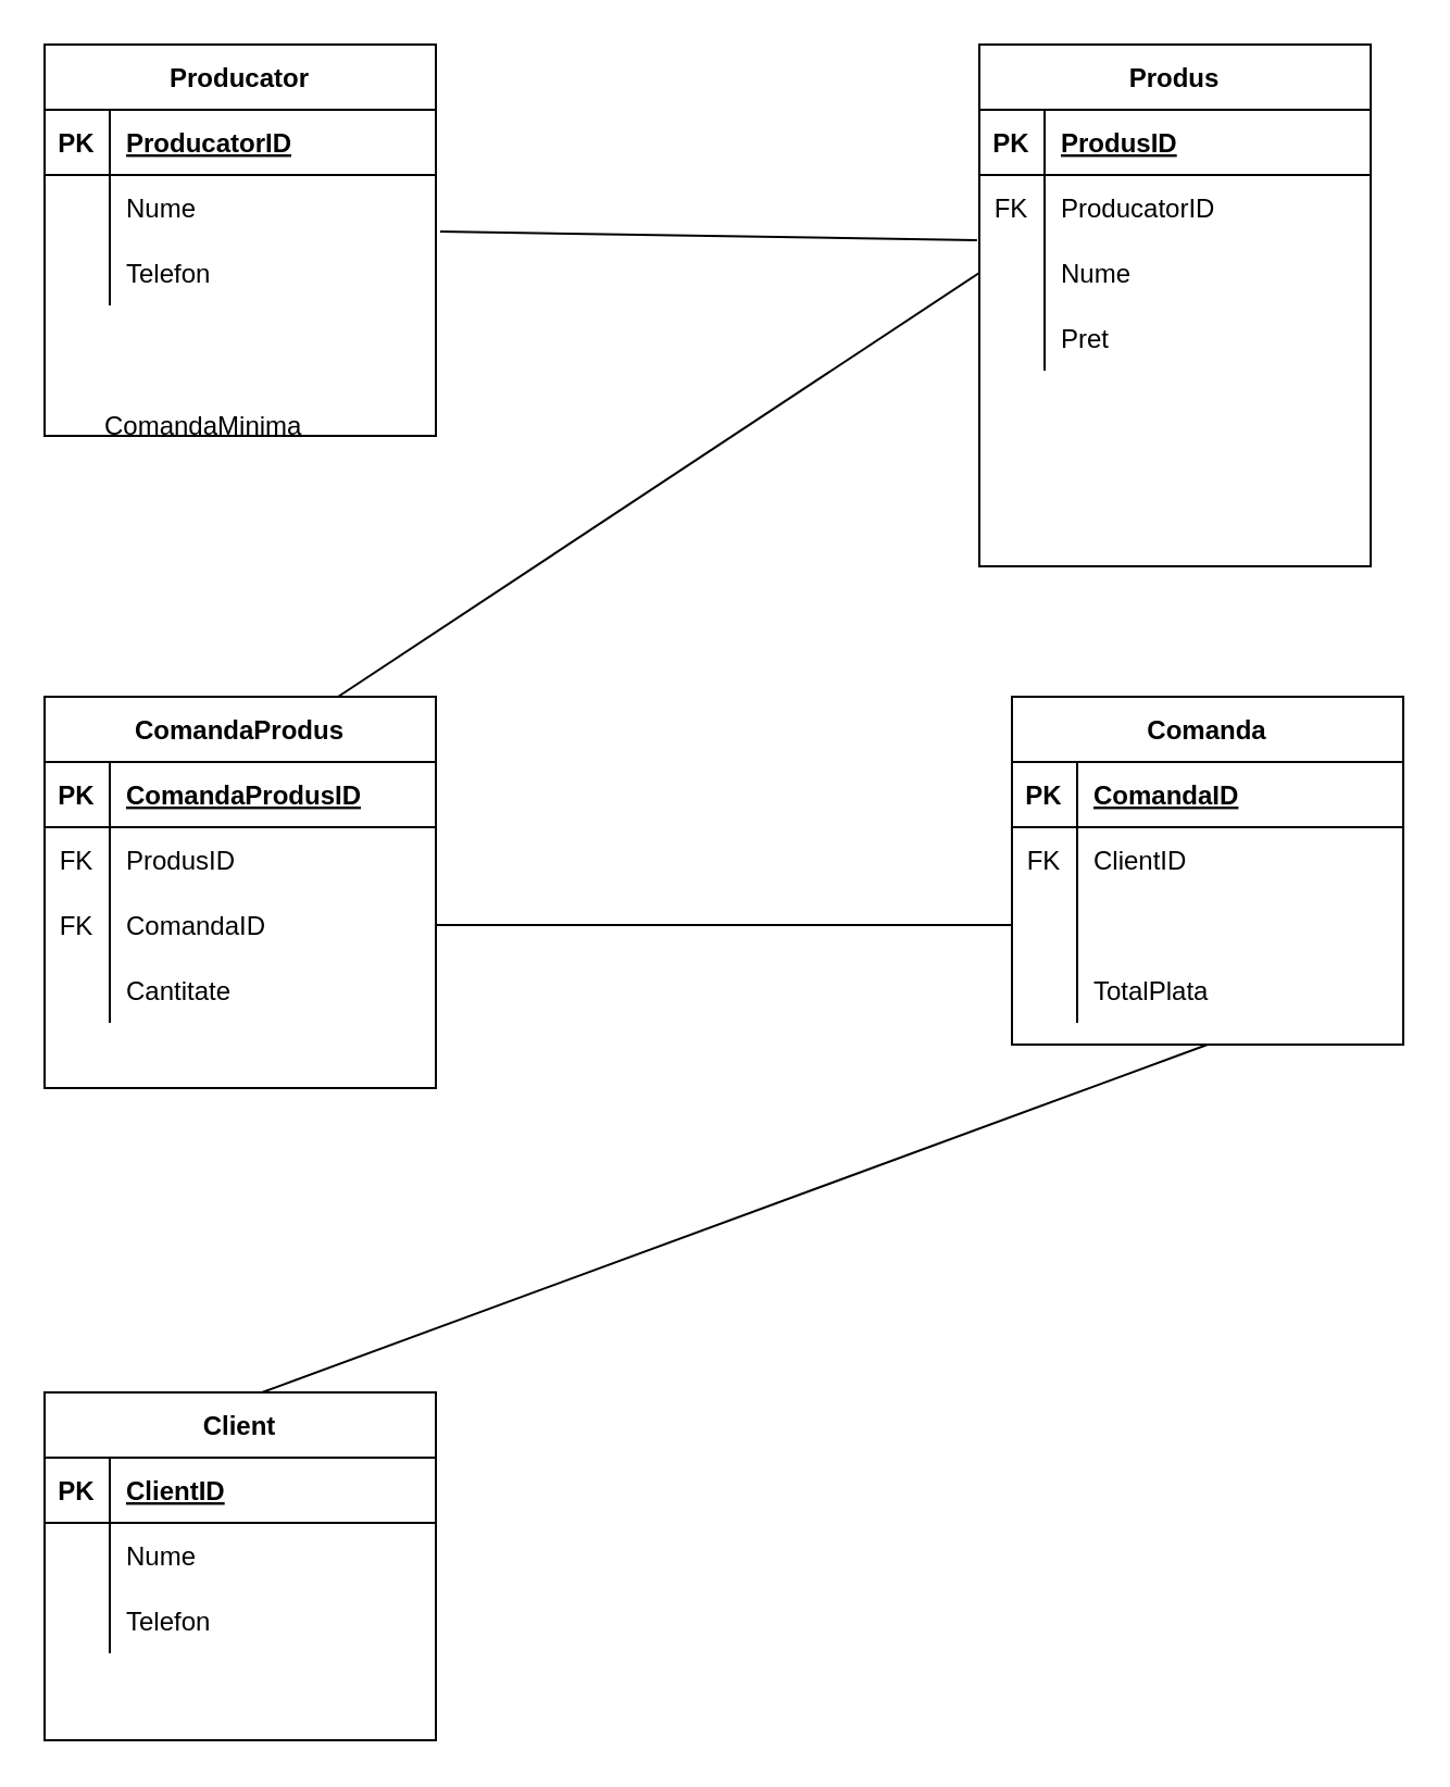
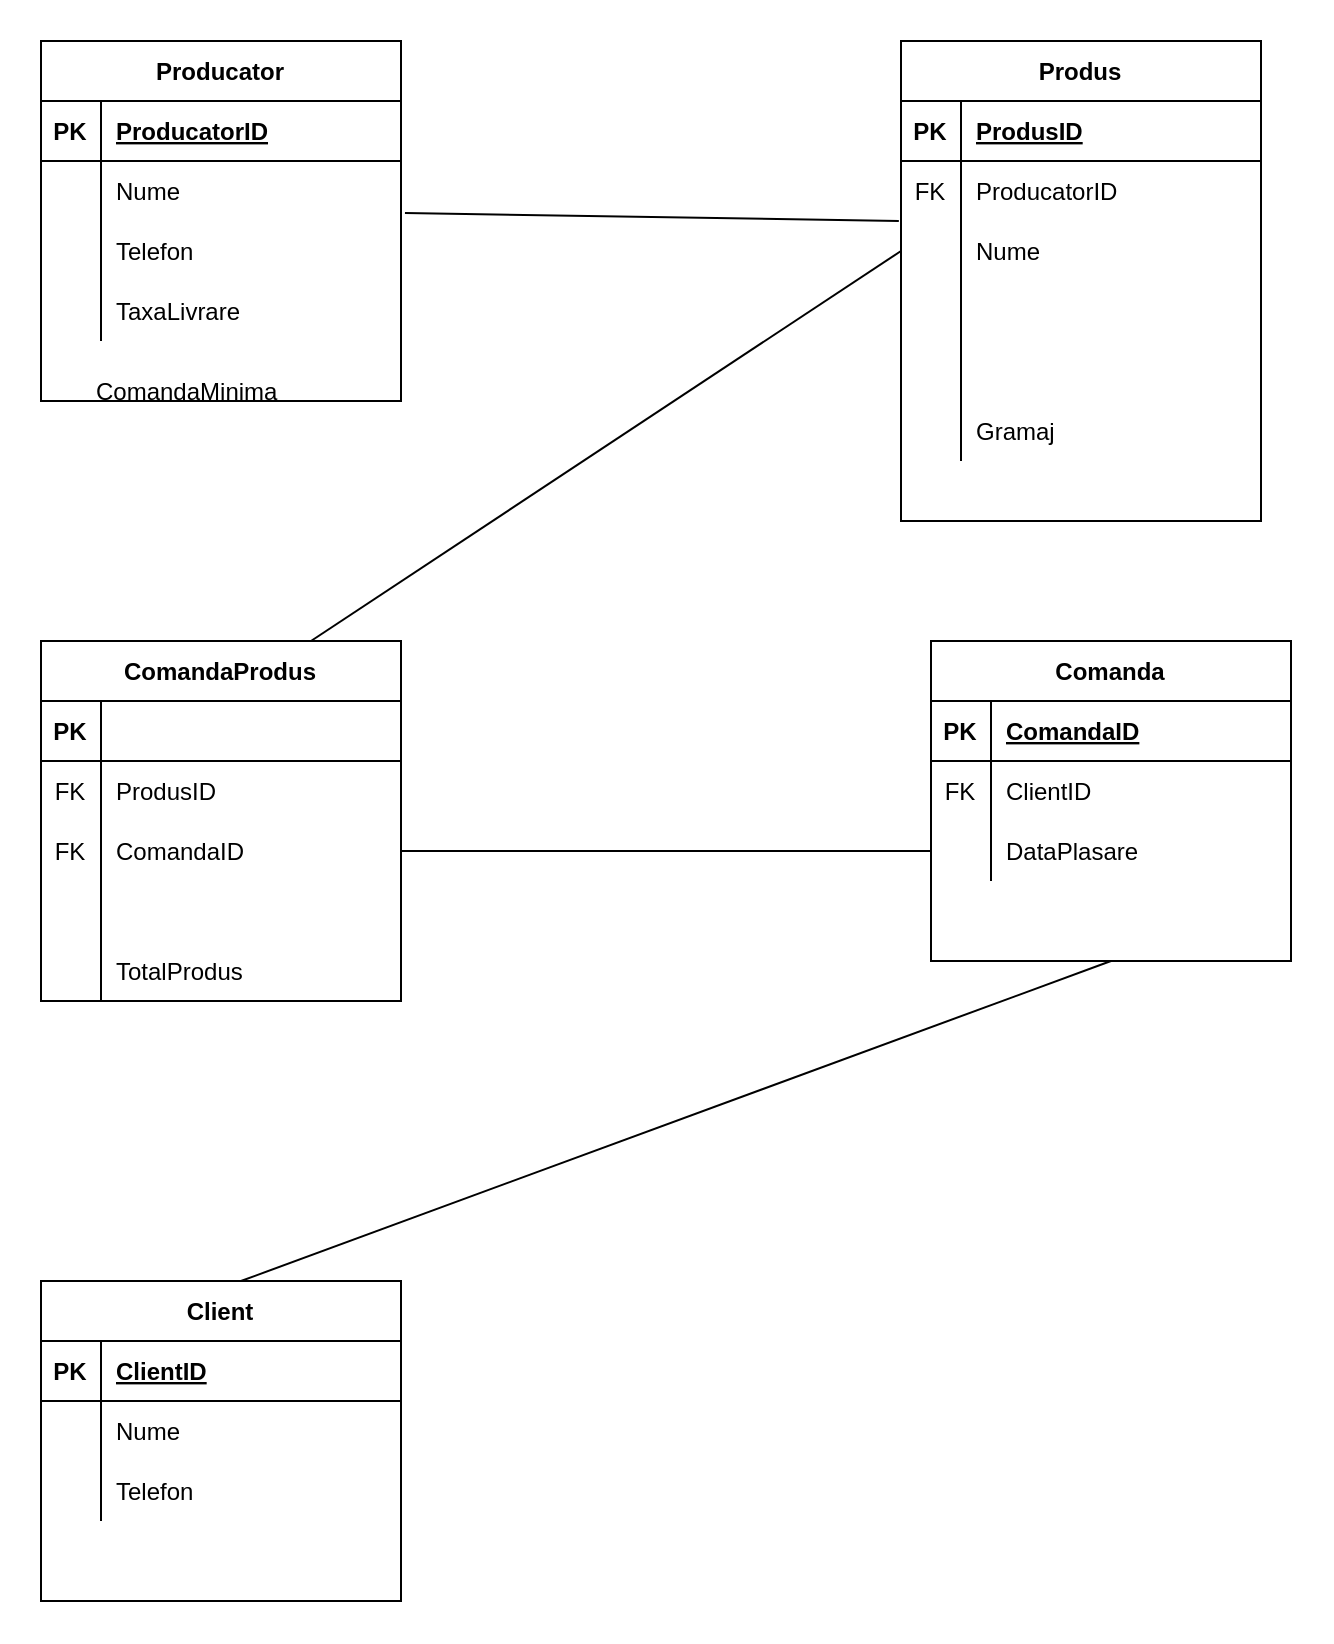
+ <mxCell id="14" value="TaxaLivrare" style="shape=partialRectangle;connectable=0;fillColor=none;top=0;left=0;bottom=0;right=0;align=left;spacingLeft=6;overflow=hidden;" vertex="1" parent="12"><mxGeometry x="30" width="150" height="30" as="geometry"><mxRectangle width="150" height="30" as="alternateBounds" /></mxGeometry></mxCell>
- <mxCell id="28" value="Pret" style="shape=partialRectangle;connectable=0;fillColor=none;top=0;left=0;bottom=0;right=0;align=left;spacingLeft=6;overflow=hidden;" vertex="1" parent="26"><mxGeometry x="30" width="150" height="30" as="geometry"><mxRectangle width="150" height="30" as="alternateBounds" /></mxGeometry></mxCell>
+ <mxCell id="33" value="Gramaj" style="shape=partialRectangle;connectable=0;fillColor=none;top=0;left=0;bottom=0;right=0;align=left;spacingLeft=6;overflow=hidden;" vertex="1" parent="31"><mxGeometry x="30" width="150" height="30" as="geometry"><mxRectangle width="150" height="30" as="alternateBounds" /></mxGeometry></mxCell>
- <mxCell id="65" value="ComandaProdusID" style="shape=partialRectangle;connectable=0;fillColor=none;top=0;left=0;bottom=0;right=0;align=left;spacingLeft=6;fontStyle=5;overflow=hidden;" vertex="1" parent="63"><mxGeometry x="30" width="150" height="30" as="geometry"><mxRectangle width="150" height="30" as="alternateBounds" /></mxGeometry></mxCell>
+ <mxCell id="58" value="DataPlasare" style="shape=partialRectangle;connectable=0;fillColor=none;top=0;left=0;bottom=0;right=0;align=left;spacingLeft=6;overflow=hidden;" vertex="1" parent="56"><mxGeometry x="30" width="150" height="30" as="geometry"><mxRectangle width="150" height="30" as="alternateBounds" /></mxGeometry></mxCell>
- <mxCell id="74" value="Cantitate" style="shape=partialRectangle;connectable=0;fillColor=none;top=0;left=0;bottom=0;right=0;align=left;spacingLeft=6;overflow=hidden;" vertex="1" parent="72"><mxGeometry x="30" width="150" height="30" as="geometry"><mxRectangle width="150" height="30" as="alternateBounds" /></mxGeometry></mxCell>
- <mxCell id="61" value="TotalPlata" style="shape=partialRectangle;connectable=0;fillColor=none;top=0;left=0;bottom=0;right=0;align=left;spacingLeft=6;overflow=hidden;" vertex="1" parent="59"><mxGeometry x="30" width="150" height="30" as="geometry"><mxRectangle width="150" height="30" as="alternateBounds" /></mxGeometry></mxCell>
+ <mxCell id="77" value="TotalProdus" style="shape=partialRectangle;connectable=0;fillColor=none;top=0;left=0;bottom=0;right=0;align=left;spacingLeft=6;overflow=hidden;" vertex="1" parent="75"><mxGeometry x="30" width="150" height="30" as="geometry"><mxRectangle width="150" height="30" as="alternateBounds" /></mxGeometry></mxCell>
